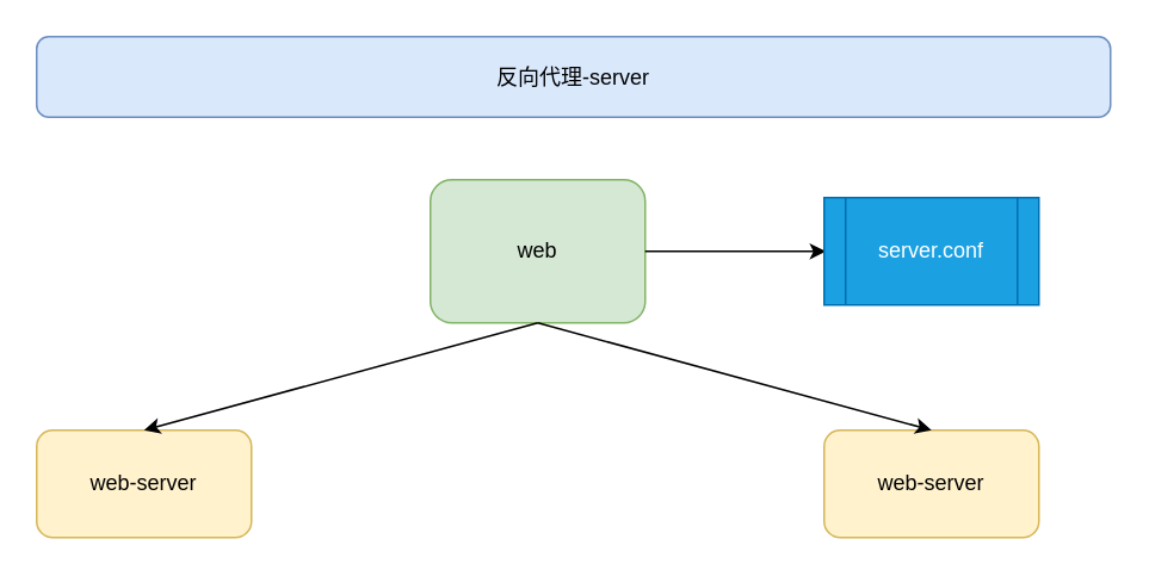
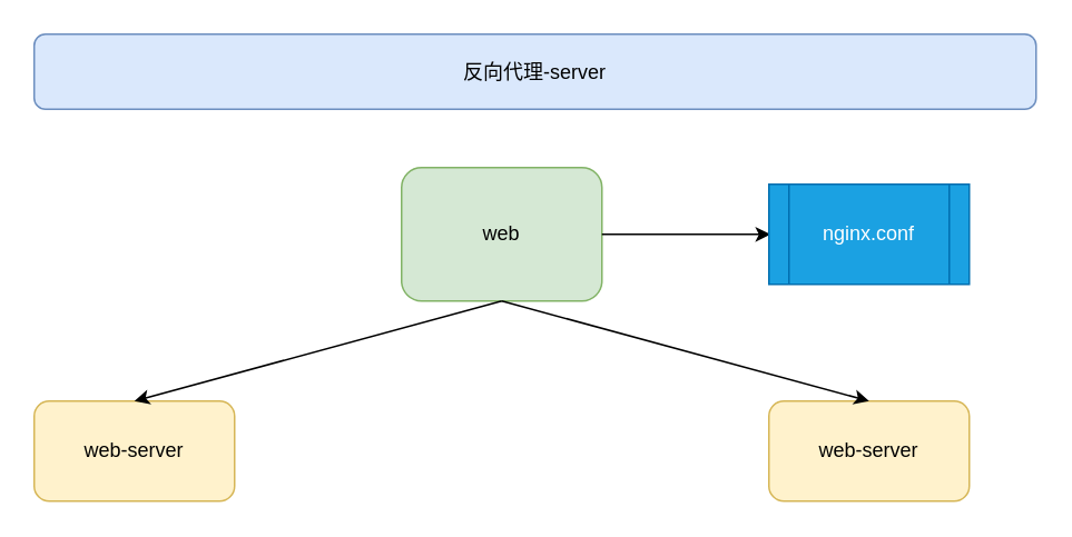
- <mxCell id="9" value="server.conf" style="shape=process;whiteSpace=wrap;html=1;backgroundOutline=1;fillColor=#1ba1e2;strokeColor=#006EAF;fontColor=#ffffff;" vertex="1" parent="1"><mxGeometry x="460" y="110" width="120" height="60" as="geometry" /></mxCell>
+ <mxCell id="9" value="nginx.conf" style="shape=process;whiteSpace=wrap;html=1;backgroundOutline=1;fillColor=#1ba1e2;strokeColor=#006EAF;fontColor=#ffffff;" vertex="1" parent="1"><mxGeometry x="460" y="110" width="120" height="60" as="geometry" /></mxCell>
